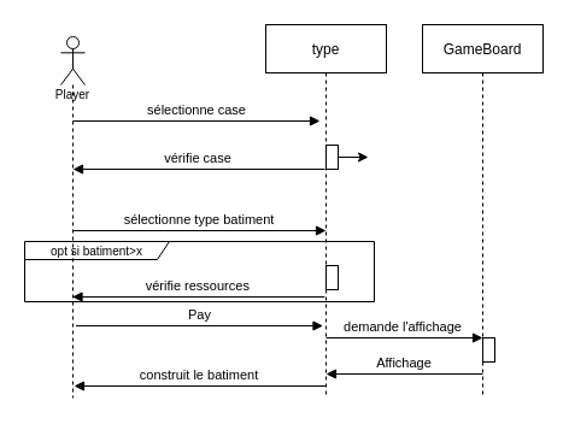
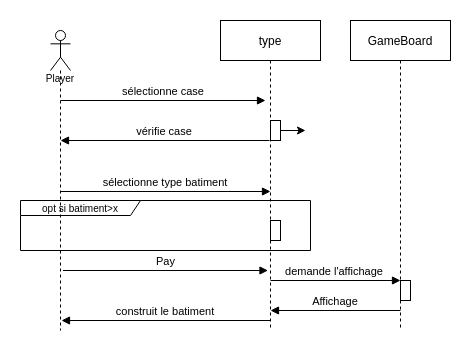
- <mxCell id="11" value="vérifie ressources" style="verticalAlign=bottom;endArrow=block;shadow=0;strokeWidth=1;exitX=0.488;exitY=0.729;exitDx=0;exitDy=0;exitPerimeter=0;" parent="1" source="3" target="13" edge="1"><mxGeometry relative="1" as="geometry"><mxPoint x="264" y="240" as="sourcePoint" /><mxPoint x="30" y="239" as="targetPoint" /></mxGeometry></mxCell>
